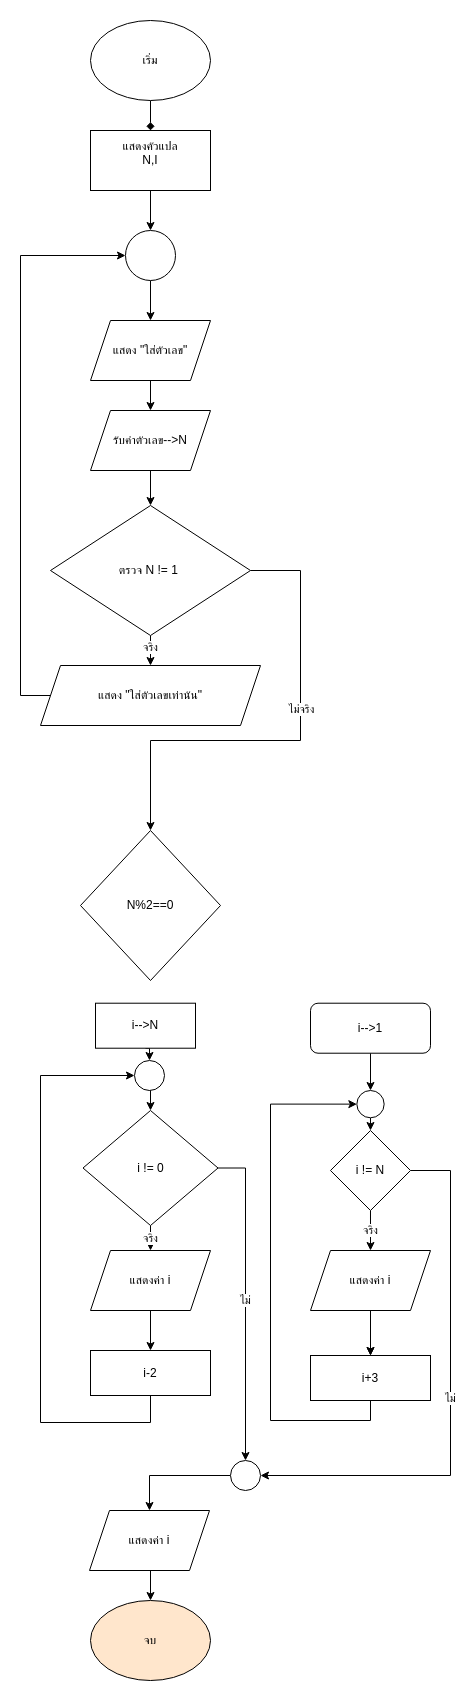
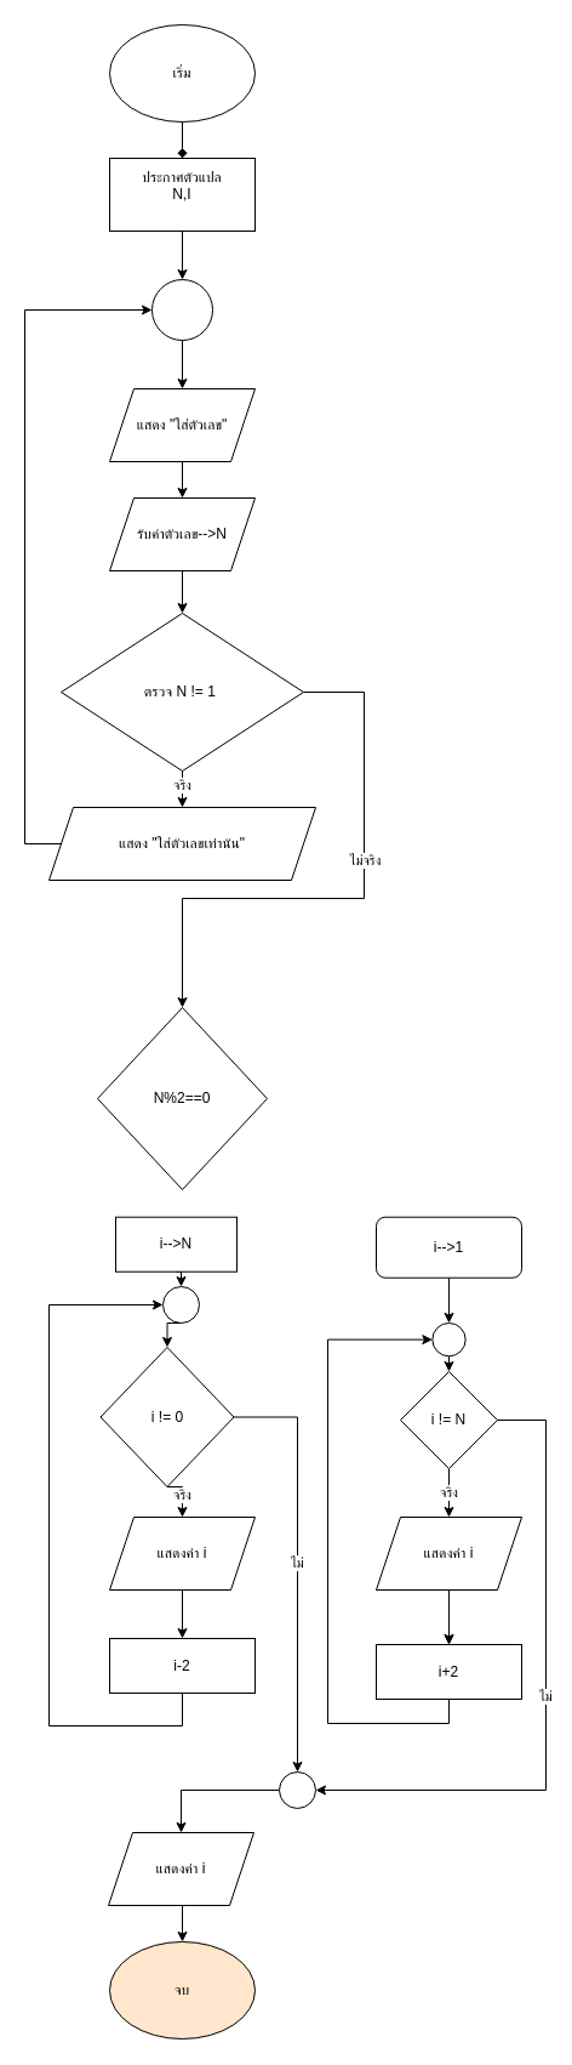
- <mxCell id="7" value="แสดงคัวแปล&lt;div&gt;N,I&lt;/div&gt;&lt;div&gt;&lt;br&gt;&lt;/div&gt;" style="rounded=0;whiteSpace=wrap;html=1;" vertex="1" parent="1"><mxGeometry x="90" y="130" width="120" height="60" as="geometry" /></mxCell>
+ <mxCell id="7" value="ประกาศตัวแปล&lt;div&gt;N,I&lt;/div&gt;&lt;div&gt;&lt;br&gt;&lt;/div&gt;" style="rounded=0;whiteSpace=wrap;html=1;" vertex="1" parent="1"><mxGeometry x="90" y="130" width="120" height="60" as="geometry" /></mxCell>
- <mxCell id="36" value="i != 0" style="rhombus;whiteSpace=wrap;html=1;" vertex="1" parent="1"><mxGeometry x="82.5" y="1110" width="135" height="115" as="geometry" /></mxCell>
+ <mxCell id="36" value="i != 0" style="rhombus;whiteSpace=wrap;html=1;" vertex="1" parent="1"><mxGeometry x="82.5" y="1110" width="110" height="115" as="geometry" /></mxCell>
- <mxCell id="18" value="i+3" style="rounded=0;whiteSpace=wrap;html=1;" vertex="1" parent="1"><mxGeometry x="310" y="1355" width="120" height="45" as="geometry" /></mxCell>
+ <mxCell id="18" value="i+2" style="rounded=0;whiteSpace=wrap;html=1;" vertex="1" parent="1"><mxGeometry x="310" y="1355" width="120" height="45" as="geometry" /></mxCell>
